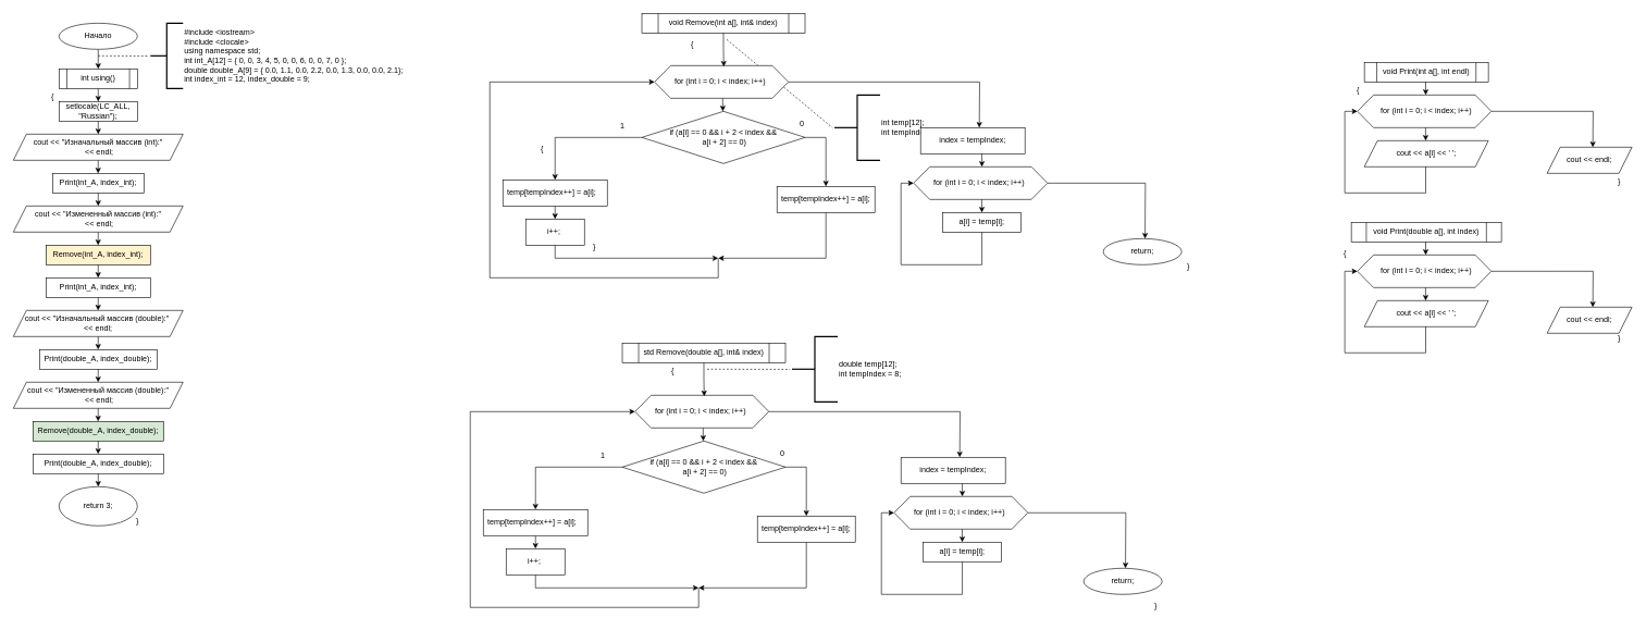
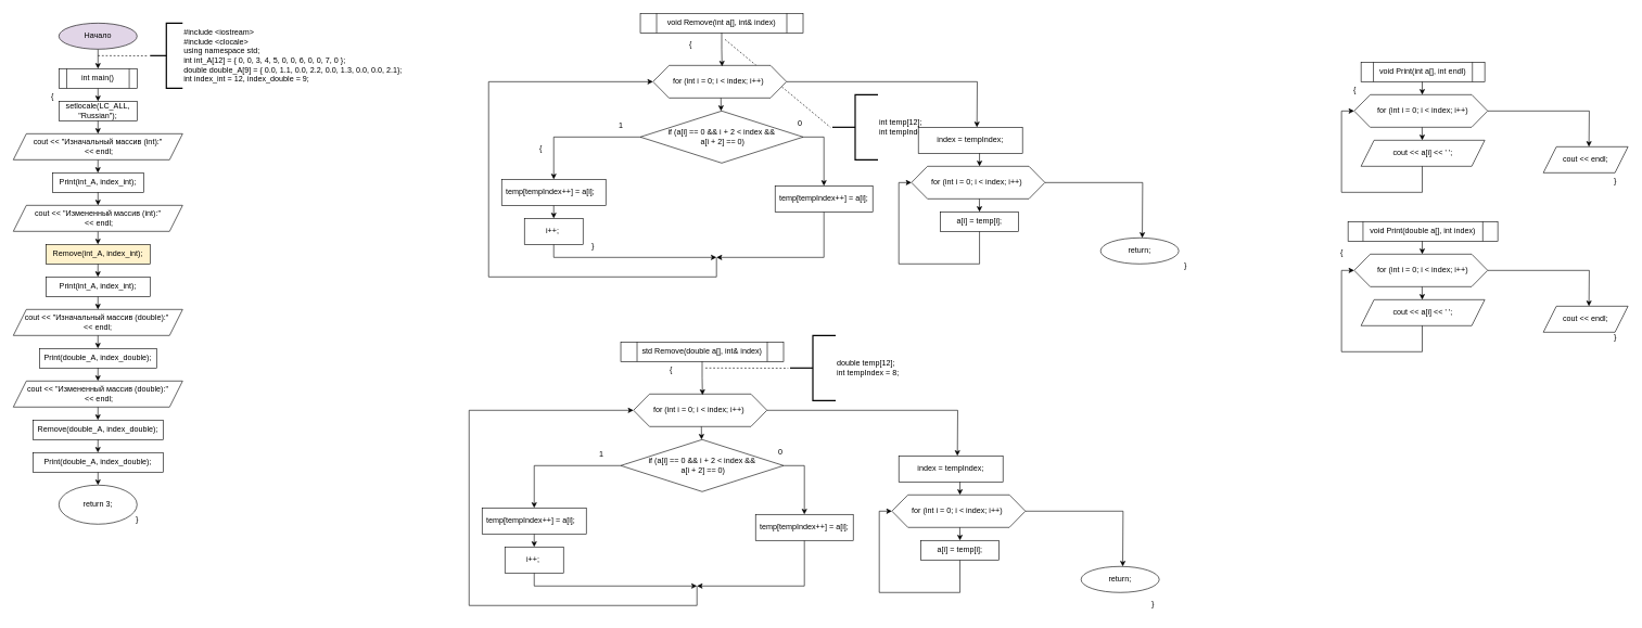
- <mxCell id="3" value="Начало" style="ellipse;whiteSpace=wrap;html=1;" parent="1" vertex="1"><mxGeometry x="90" y="35" width="120" height="40" as="geometry" /></mxCell>
+ <mxCell id="3" value="Начало" style="ellipse;whiteSpace=wrap;html=1;fillColor=#e1d5e7;" parent="1" vertex="1"><mxGeometry x="90" y="35" width="120" height="40" as="geometry" /></mxCell>
- <mxCell id="5" value="int using()" style="shape=process;whiteSpace=wrap;html=1;backgroundOutline=1;" parent="1" vertex="1"><mxGeometry x="90" y="105" width="120" height="30" as="geometry" /></mxCell>
+ <mxCell id="5" value="int main()" style="shape=process;whiteSpace=wrap;html=1;backgroundOutline=1;" parent="1" vertex="1"><mxGeometry x="90" y="105" width="120" height="30" as="geometry" /></mxCell>
- <mxCell id="26" value="&lt;div&gt;Remove(double_A, index_double);&lt;/div&gt;" style="rounded=0;whiteSpace=wrap;html=1;fillColor=#d5e8d4;" parent="1" vertex="1"><mxGeometry x="50" y="645" width="200" height="30" as="geometry" /></mxCell>
+ <mxCell id="26" value="&lt;div&gt;Remove(double_A, index_double);&lt;/div&gt;" style="rounded=0;whiteSpace=wrap;html=1;" parent="1" vertex="1"><mxGeometry x="50" y="645" width="200" height="30" as="geometry" /></mxCell>
